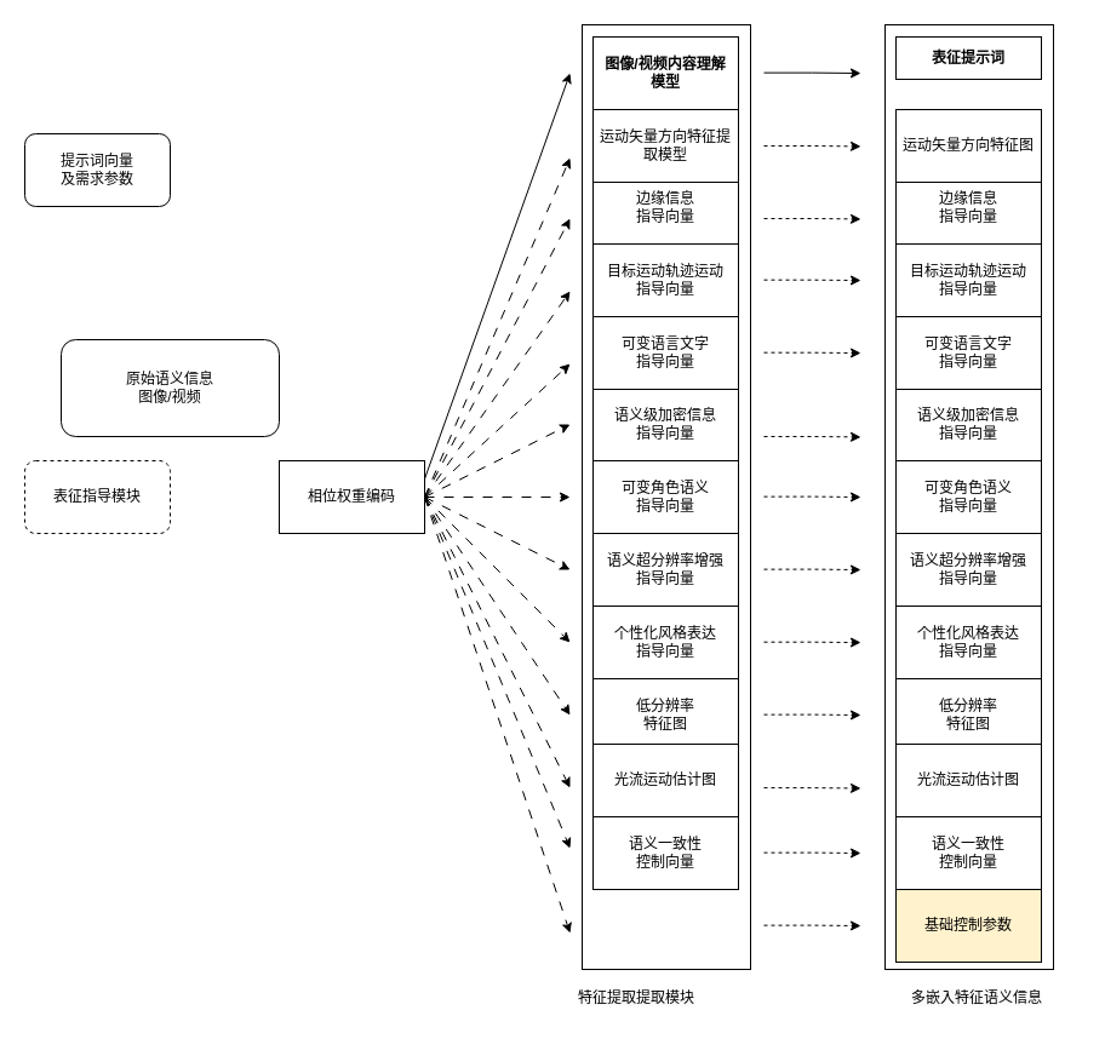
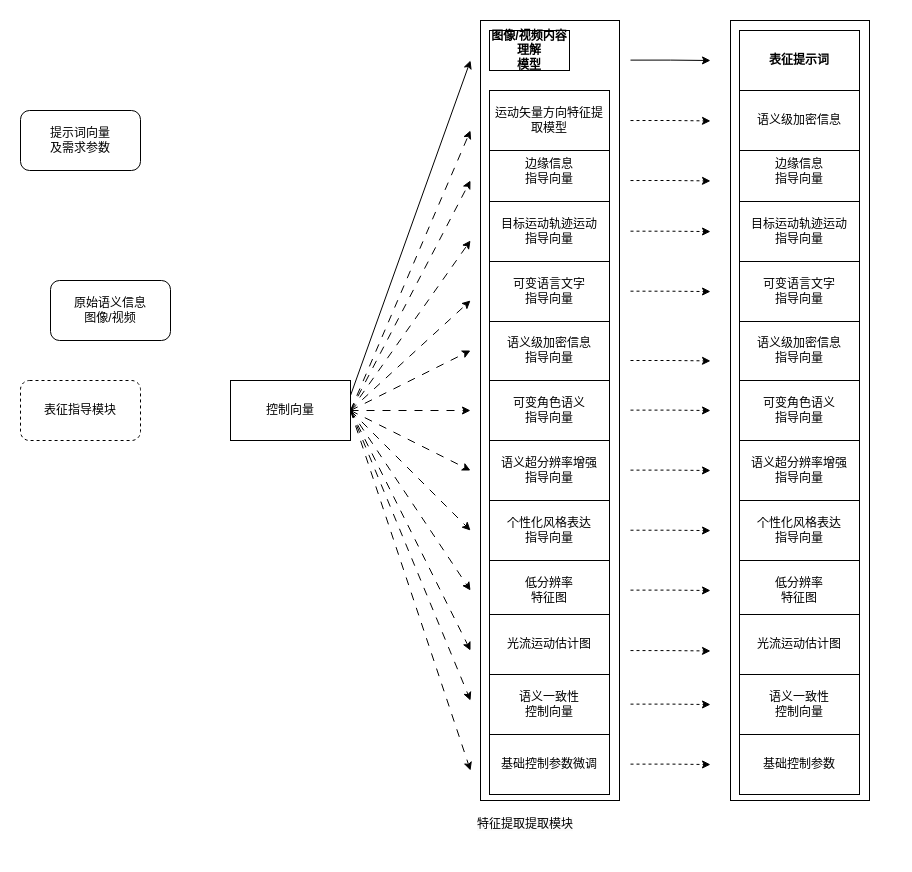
- <mxCell id="9" value="&lt;b&gt;表征提示词&lt;/b&gt;" style="rounded=0;whiteSpace=wrap;html=1;" vertex="1" parent="1"><mxGeometry x="739" y="30" width="120" height="35" as="geometry" /></mxCell>
+ <mxCell id="9" value="&lt;b&gt;表征提示词&lt;/b&gt;" style="rounded=0;whiteSpace=wrap;html=1;" vertex="1" parent="1"><mxGeometry x="739" y="30" width="120" height="60" as="geometry" /></mxCell>
- <mxCell id="24" value="&lt;b&gt;图像/视频内容理解&lt;/b&gt;&lt;div&gt;&lt;b&gt;模型&lt;/b&gt;&lt;/div&gt;" style="rounded=0;whiteSpace=wrap;html=1;" vertex="1" parent="1"><mxGeometry x="489" y="30" width="120" height="60" as="geometry" /></mxCell>
+ <mxCell id="24" value="&lt;b&gt;图像/视频内容理解&lt;/b&gt;&lt;div&gt;&lt;b&gt;模型&lt;/b&gt;&lt;/div&gt;" style="rounded=0;whiteSpace=wrap;html=1;" vertex="1" parent="1"><mxGeometry x="489" y="30" width="80" height="40" as="geometry" /></mxCell>
- <mxCell id="17" value="运动矢量方向特征图" style="rounded=0;whiteSpace=wrap;html=1;" vertex="1" parent="1"><mxGeometry x="739" y="90" width="120" height="60" as="geometry" /></mxCell>
+ <mxCell id="17" value="语义级加密信息" style="rounded=0;whiteSpace=wrap;html=1;" vertex="1" parent="1"><mxGeometry x="739" y="90" width="120" height="60" as="geometry" /></mxCell>
- <mxCell id="3" value="原始语义信息&lt;br&gt;图像/视频" style="rounded=1;whiteSpace=wrap;html=1;" vertex="1" parent="1"><mxGeometry x="50" y="280" width="180" height="80" as="geometry" /></mxCell>
+ <mxCell id="3" value="原始语义信息&lt;br&gt;图像/视频" style="rounded=1;whiteSpace=wrap;html=1;" vertex="1" parent="1"><mxGeometry x="50" y="280" width="120" height="60" as="geometry" /></mxCell>
- <mxCell id="5" value="相位权重编码" style="rounded=0;whiteSpace=wrap;html=1;" vertex="1" parent="1"><mxGeometry x="230" y="380" width="120" height="60" as="geometry" /></mxCell>
+ <mxCell id="5" value="控制向量" style="rounded=0;whiteSpace=wrap;html=1;" vertex="1" parent="1"><mxGeometry x="230" y="380" width="120" height="60" as="geometry" /></mxCell>
+ <mxCell id="35" value="&lt;div&gt;基础控制参数微调&lt;/div&gt;" style="rounded=0;whiteSpace=wrap;html=1;" vertex="1" parent="1"><mxGeometry x="489" y="734" width="120" height="60" as="geometry" /></mxCell>
- <mxCell id="20" value="&lt;div&gt;基础控制参数&lt;/div&gt;" style="rounded=0;whiteSpace=wrap;html=1;fillColor=#fff2cc;" vertex="1" parent="1"><mxGeometry x="739" y="734" width="120" height="60" as="geometry" /></mxCell>
+ <mxCell id="20" value="&lt;div&gt;基础控制参数&lt;/div&gt;" style="rounded=0;whiteSpace=wrap;html=1;" vertex="1" parent="1"><mxGeometry x="739" y="734" width="120" height="60" as="geometry" /></mxCell>
- <mxCell id="36" value="&lt;span style=&quot;color: rgb(0, 0, 0); font-family: Helvetica; font-size: 12px; font-style: normal; font-variant-ligatures: normal; font-variant-caps: normal; font-weight: 400; letter-spacing: normal; orphans: 2; text-align: center; text-indent: 0px; text-transform: none; widows: 2; word-spacing: 0px; -webkit-text-stroke-width: 0px; white-space: normal; background-color: rgb(251, 251, 251); text-decoration-thickness: initial; text-decoration-style: initial; text-decoration-color: initial; display: inline !important; float: none;&quot;&gt;多嵌入特征语义信息&lt;/span&gt;" style="text;whiteSpace=wrap;html=1;" vertex="1" parent="1"><mxGeometry x="750" y="810" width="140" height="40" as="geometry" /></mxCell>
